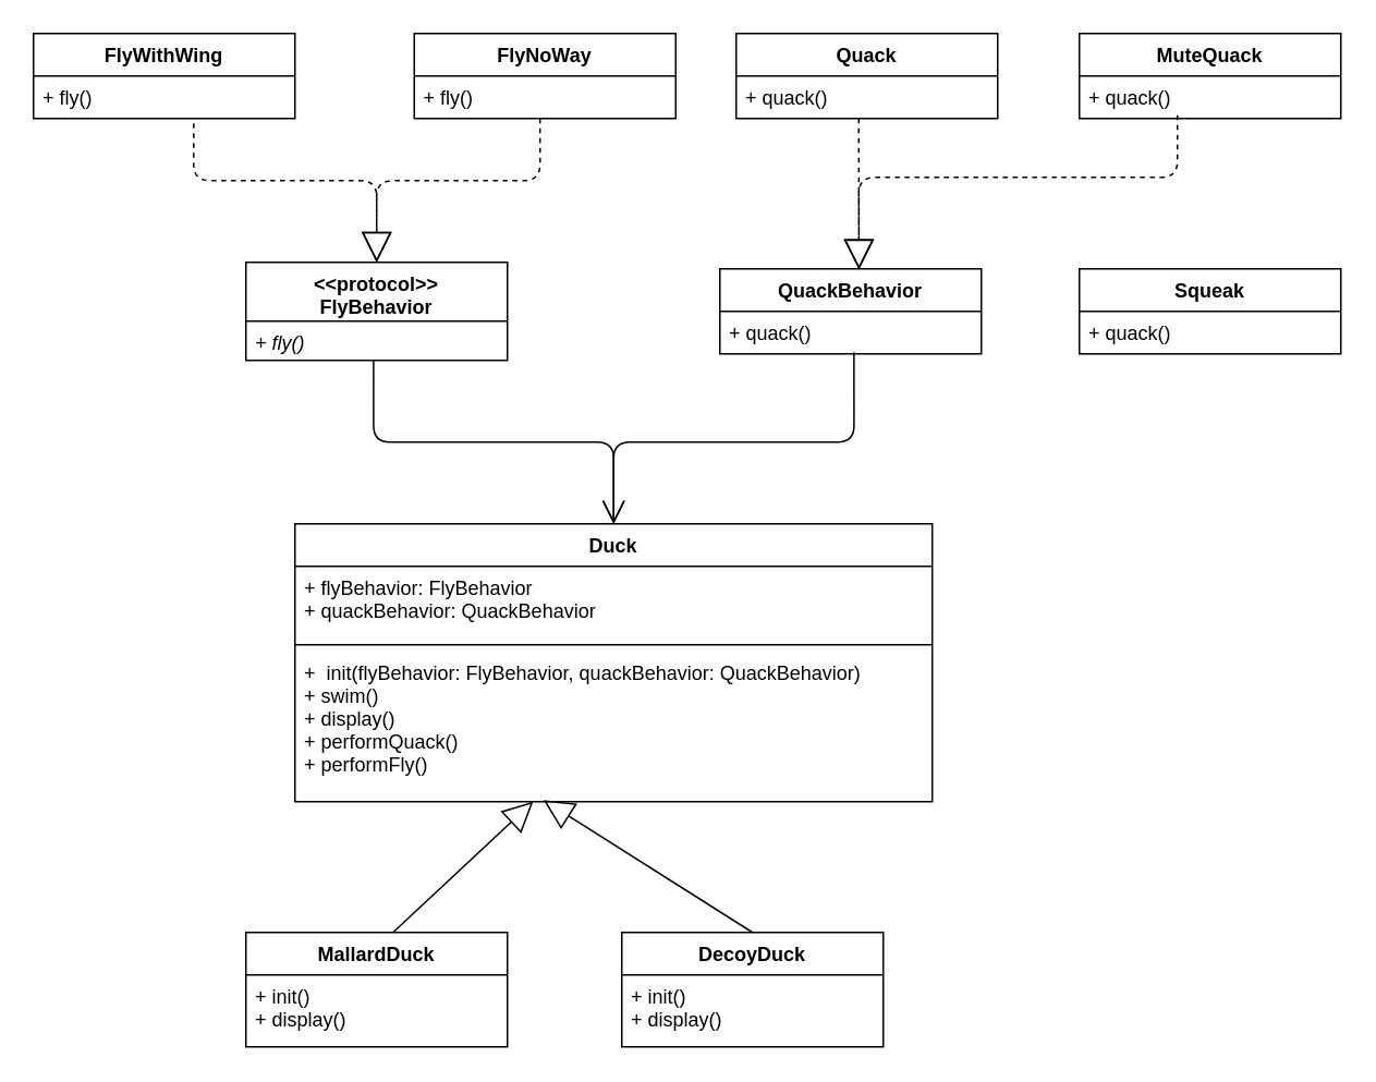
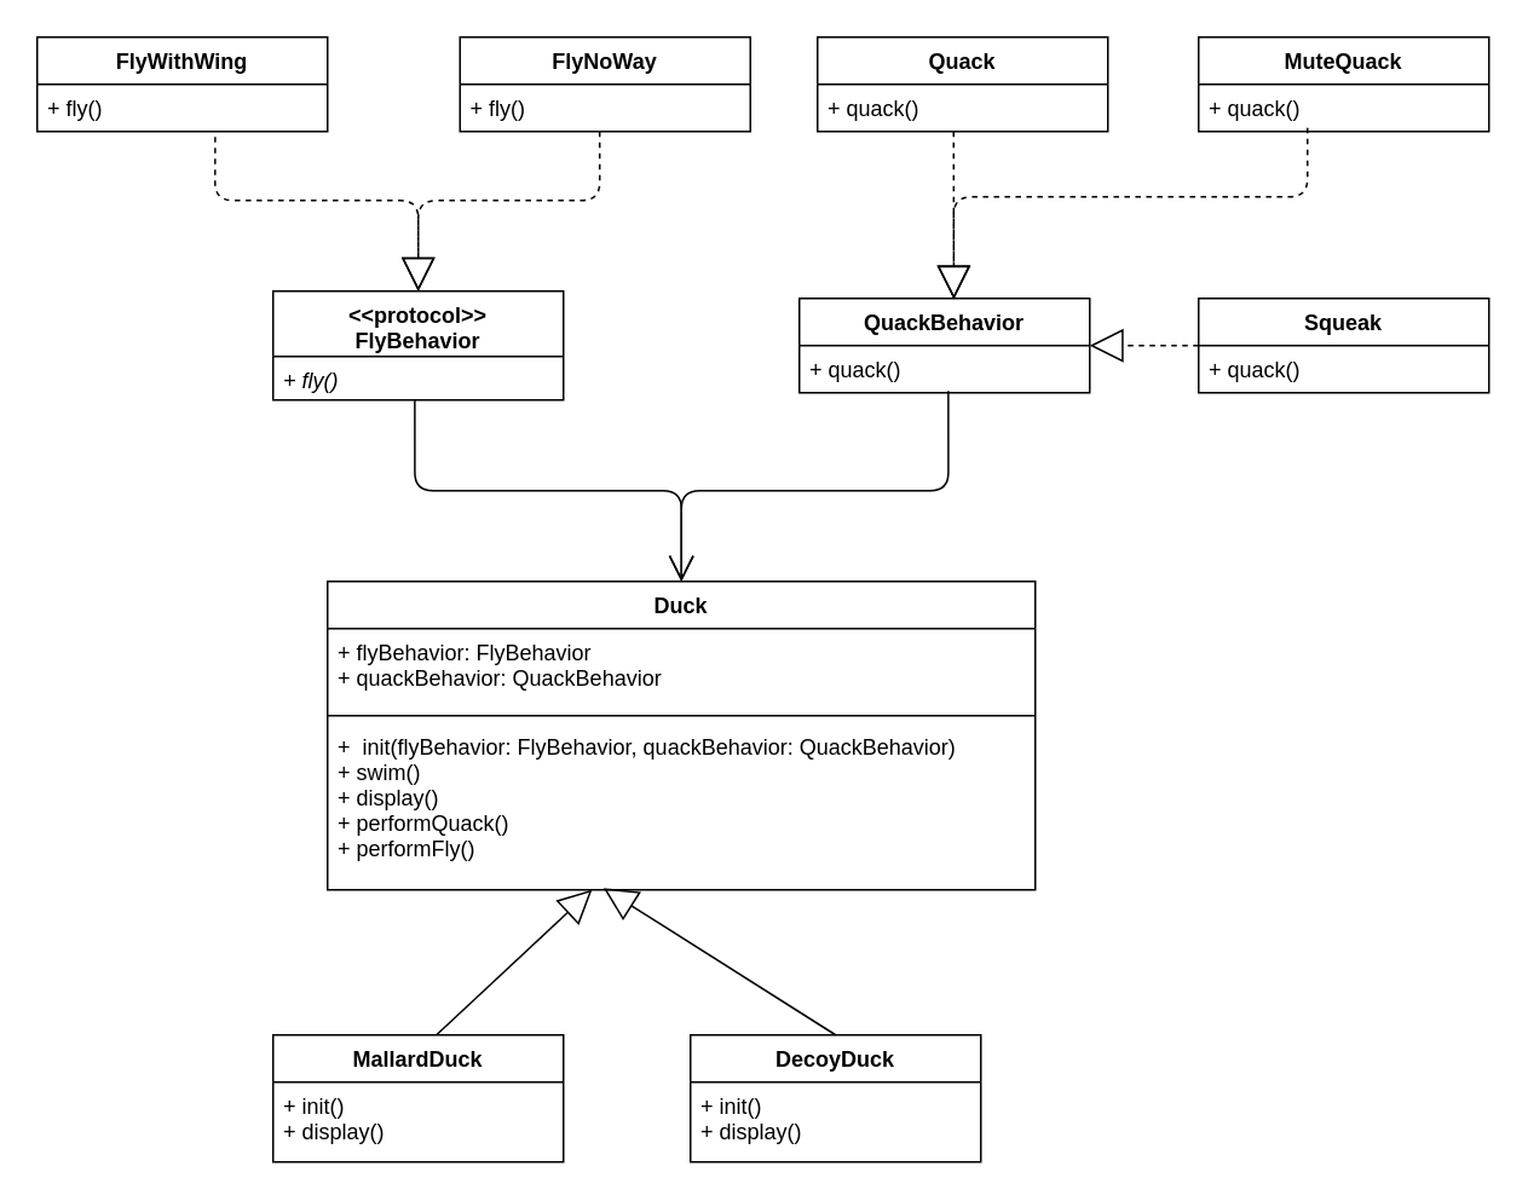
+ <mxCell id="36" value="" style="endArrow=block;endSize=16;endFill=0;html=1;dashed=1;exitX=0;exitY=0.5;exitDx=0;exitDy=0;entryX=1;entryY=0.5;entryDx=0;entryDy=0;" edge="1" parent="1" source="32" target="4"><mxGeometry width="160" relative="1" as="geometry"><mxPoint x="730" y="80" as="sourcePoint" /><mxPoint x="522" y="164" as="targetPoint" /><Array as="points"><mxPoint x="640" y="190" /></Array></mxGeometry></mxCell>
